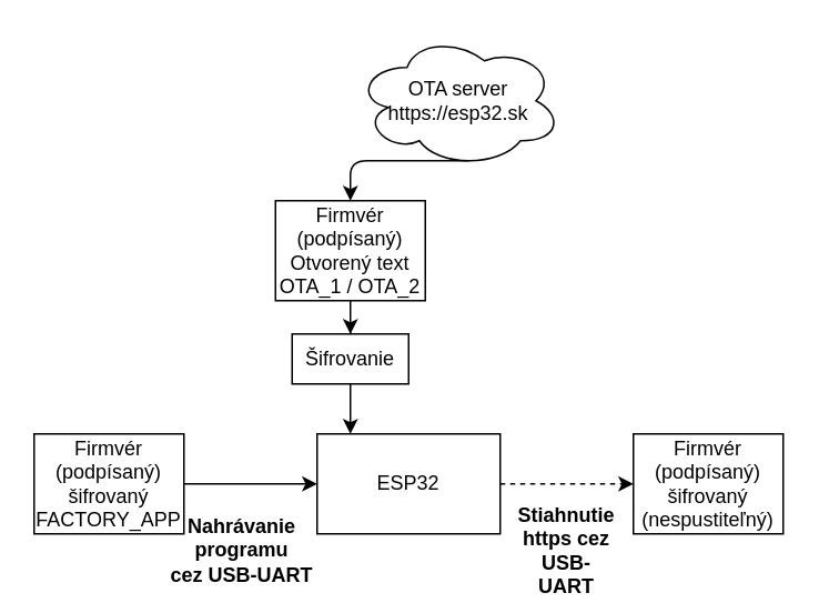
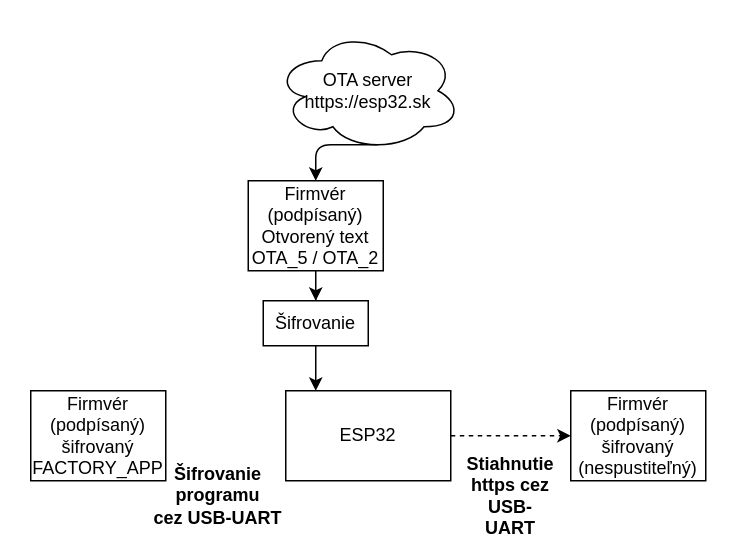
- <mxCell id="4" value="OTA server&lt;br&gt;https://esp32.sk" style="ellipse;shape=cloud;whiteSpace=wrap;html=1;" vertex="1" parent="1"><mxGeometry x="213" y="20" width="124" height="80" as="geometry" /></mxCell>
+ <mxCell id="4" value="OTA server&lt;br&gt;https://esp32.sk" style="ellipse;shape=cloud;whiteSpace=wrap;html=1;" vertex="1" parent="1"><mxGeometry x="183" y="20" width="124" height="80" as="geometry" /></mxCell>
- <mxCell id="6" value="Firmvér&lt;br&gt;(podpísaný)&lt;br&gt;Otvorený text&lt;br&gt;OTA_1 / OTA_2" style="rounded=0;whiteSpace=wrap;html=1;" vertex="1" parent="1"><mxGeometry x="165" y="120" width="90" height="60" as="geometry" /></mxCell>
+ <mxCell id="6" value="Firmvér&lt;br&gt;(podpísaný)&lt;br&gt;Otvorený text&lt;br&gt;OTA_5 / OTA_2" style="rounded=0;whiteSpace=wrap;html=1;" vertex="1" parent="1"><mxGeometry x="165" y="120" width="90" height="60" as="geometry" /></mxCell>
- <mxCell id="10" value="" style="edgeStyle=orthogonalEdgeStyle;rounded=0;orthogonalLoop=1;jettySize=auto;html=1;" edge="1" parent="1" source="11" target="3"><mxGeometry relative="1" as="geometry" /></mxCell>
- <mxCell id="13" value="&lt;b&gt;Nahrávanie programu&lt;br&gt;cez USB-UART&lt;br&gt;&lt;/b&gt;" style="text;html=1;strokeColor=none;fillColor=none;align=center;verticalAlign=middle;whiteSpace=wrap;rounded=0;" vertex="1" parent="1"><mxGeometry x="100" y="320" width="90" height="20" as="geometry" /></mxCell>
+ <mxCell id="13" value="&lt;b&gt;Šifrovanie programu&lt;br&gt;cez USB-UART&lt;br&gt;&lt;/b&gt;" style="text;html=1;strokeColor=none;fillColor=none;align=center;verticalAlign=middle;whiteSpace=wrap;rounded=0;" vertex="1" parent="1"><mxGeometry x="100" y="320" width="90" height="20" as="geometry" /></mxCell>
